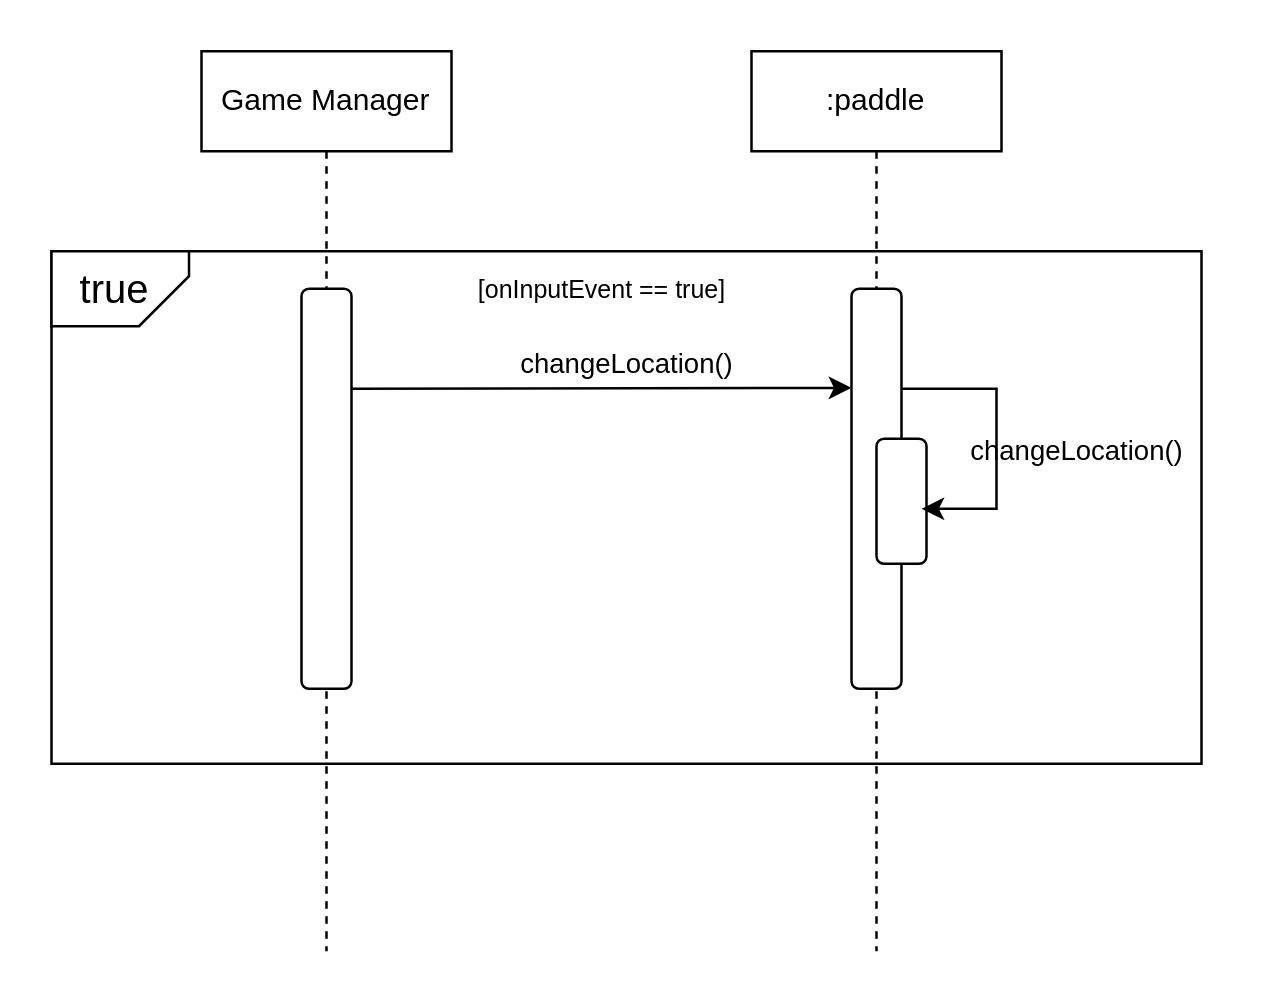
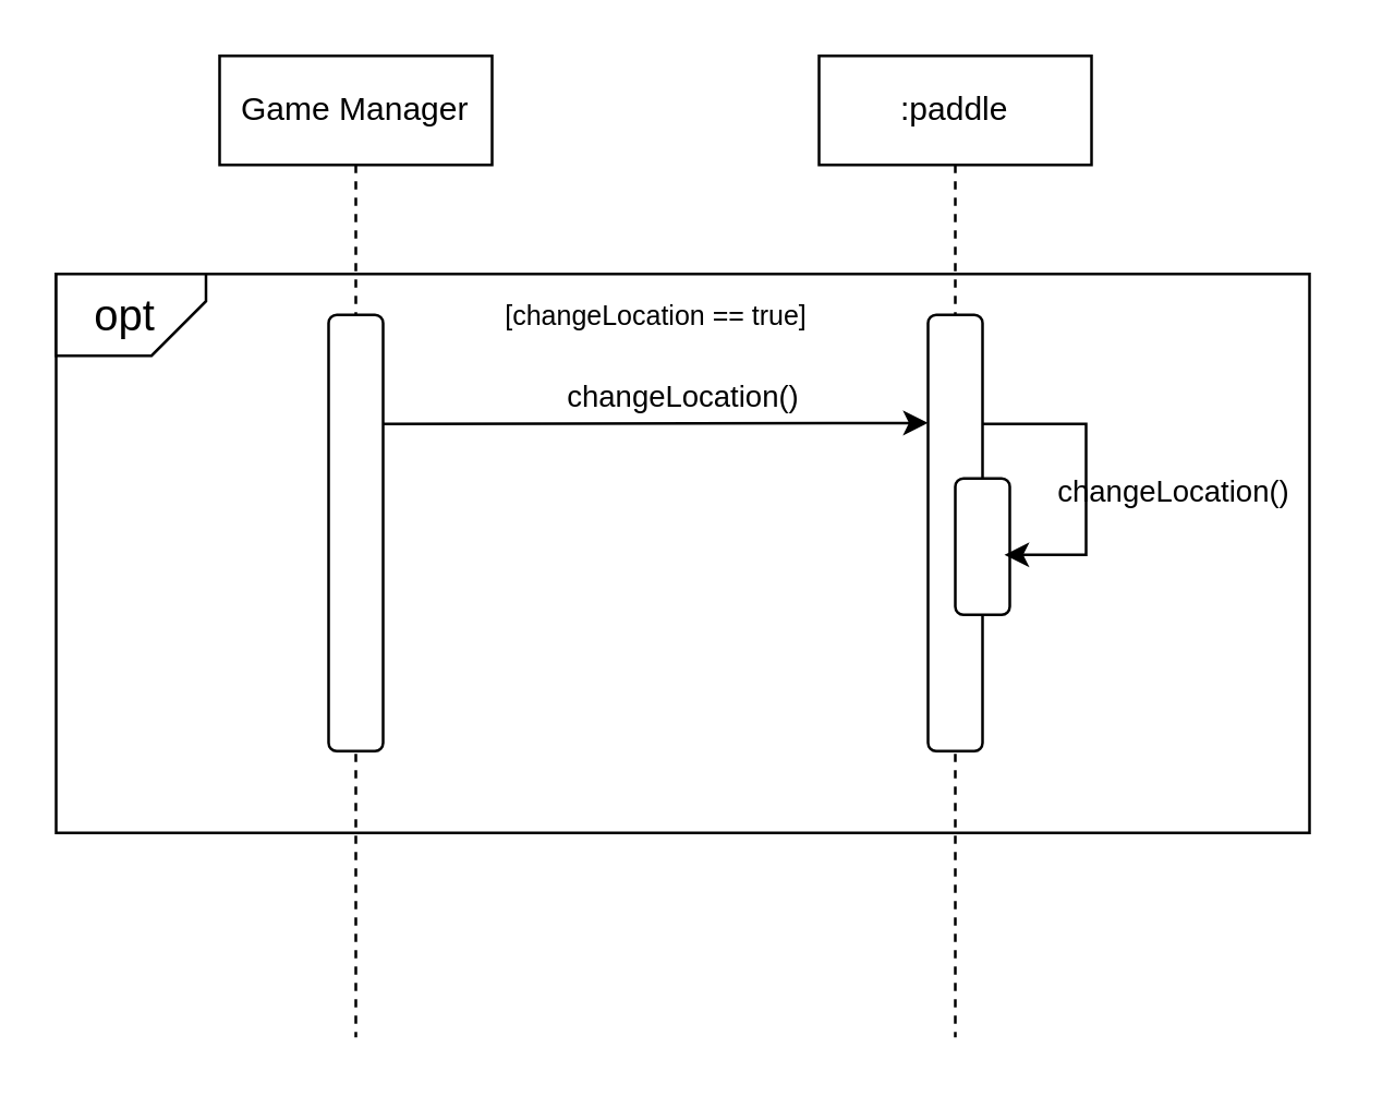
- <mxCell id="4" value="true" style="text;html=1;align=center;verticalAlign=middle;resizable=0;points=[];autosize=1;strokeColor=none;fillColor=none;fontSize=16;" vertex="1" parent="1"><mxGeometry x="20" y="100" width="50" height="30" as="geometry" /></mxCell>
+ <mxCell id="4" value="opt" style="text;html=1;align=center;verticalAlign=middle;resizable=0;points=[];autosize=1;strokeColor=none;fillColor=none;fontSize=16;" vertex="1" parent="1"><mxGeometry x="20" y="100" width="50" height="30" as="geometry" /></mxCell>
- <mxCell id="5" value="[onInputEvent&amp;nbsp;== true]" style="text;html=1;align=center;verticalAlign=middle;resizable=0;points=[];autosize=1;strokeColor=none;fillColor=none;fontSize=10;" vertex="1" parent="1"><mxGeometry x="180" y="100" width="120" height="30" as="geometry" /></mxCell>
+ <mxCell id="5" value="[changeLocation&amp;nbsp;== true]" style="text;html=1;align=center;verticalAlign=middle;resizable=0;points=[];autosize=1;strokeColor=none;fillColor=none;fontSize=10;" vertex="1" parent="1"><mxGeometry x="180" y="100" width="120" height="30" as="geometry" /></mxCell>
